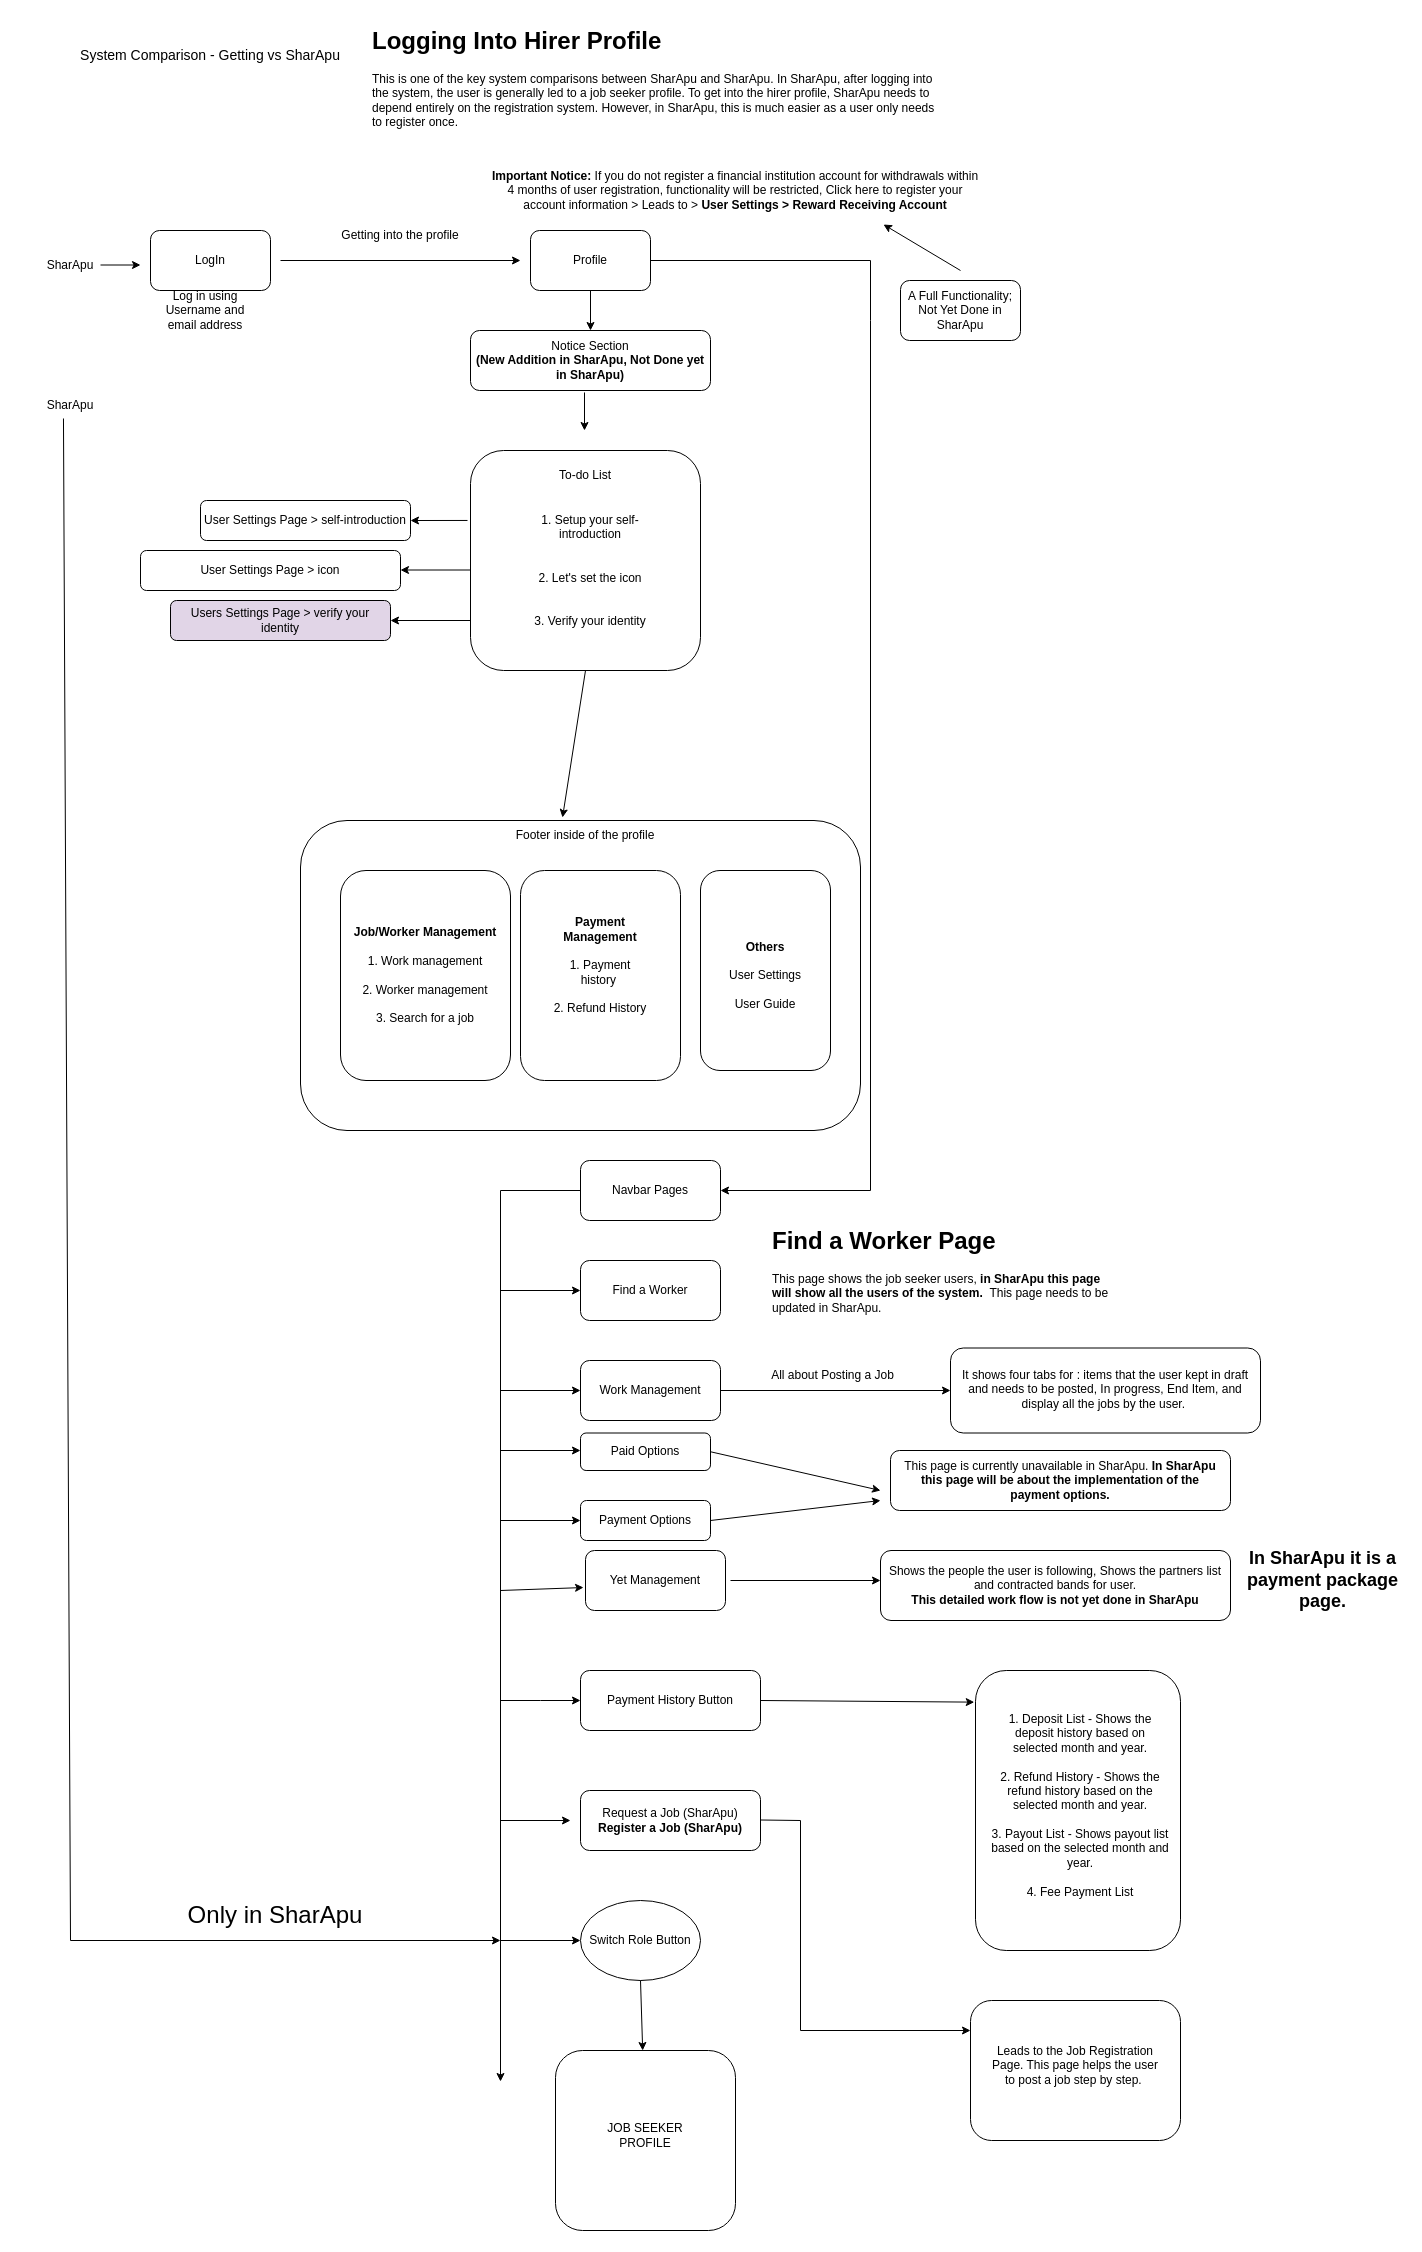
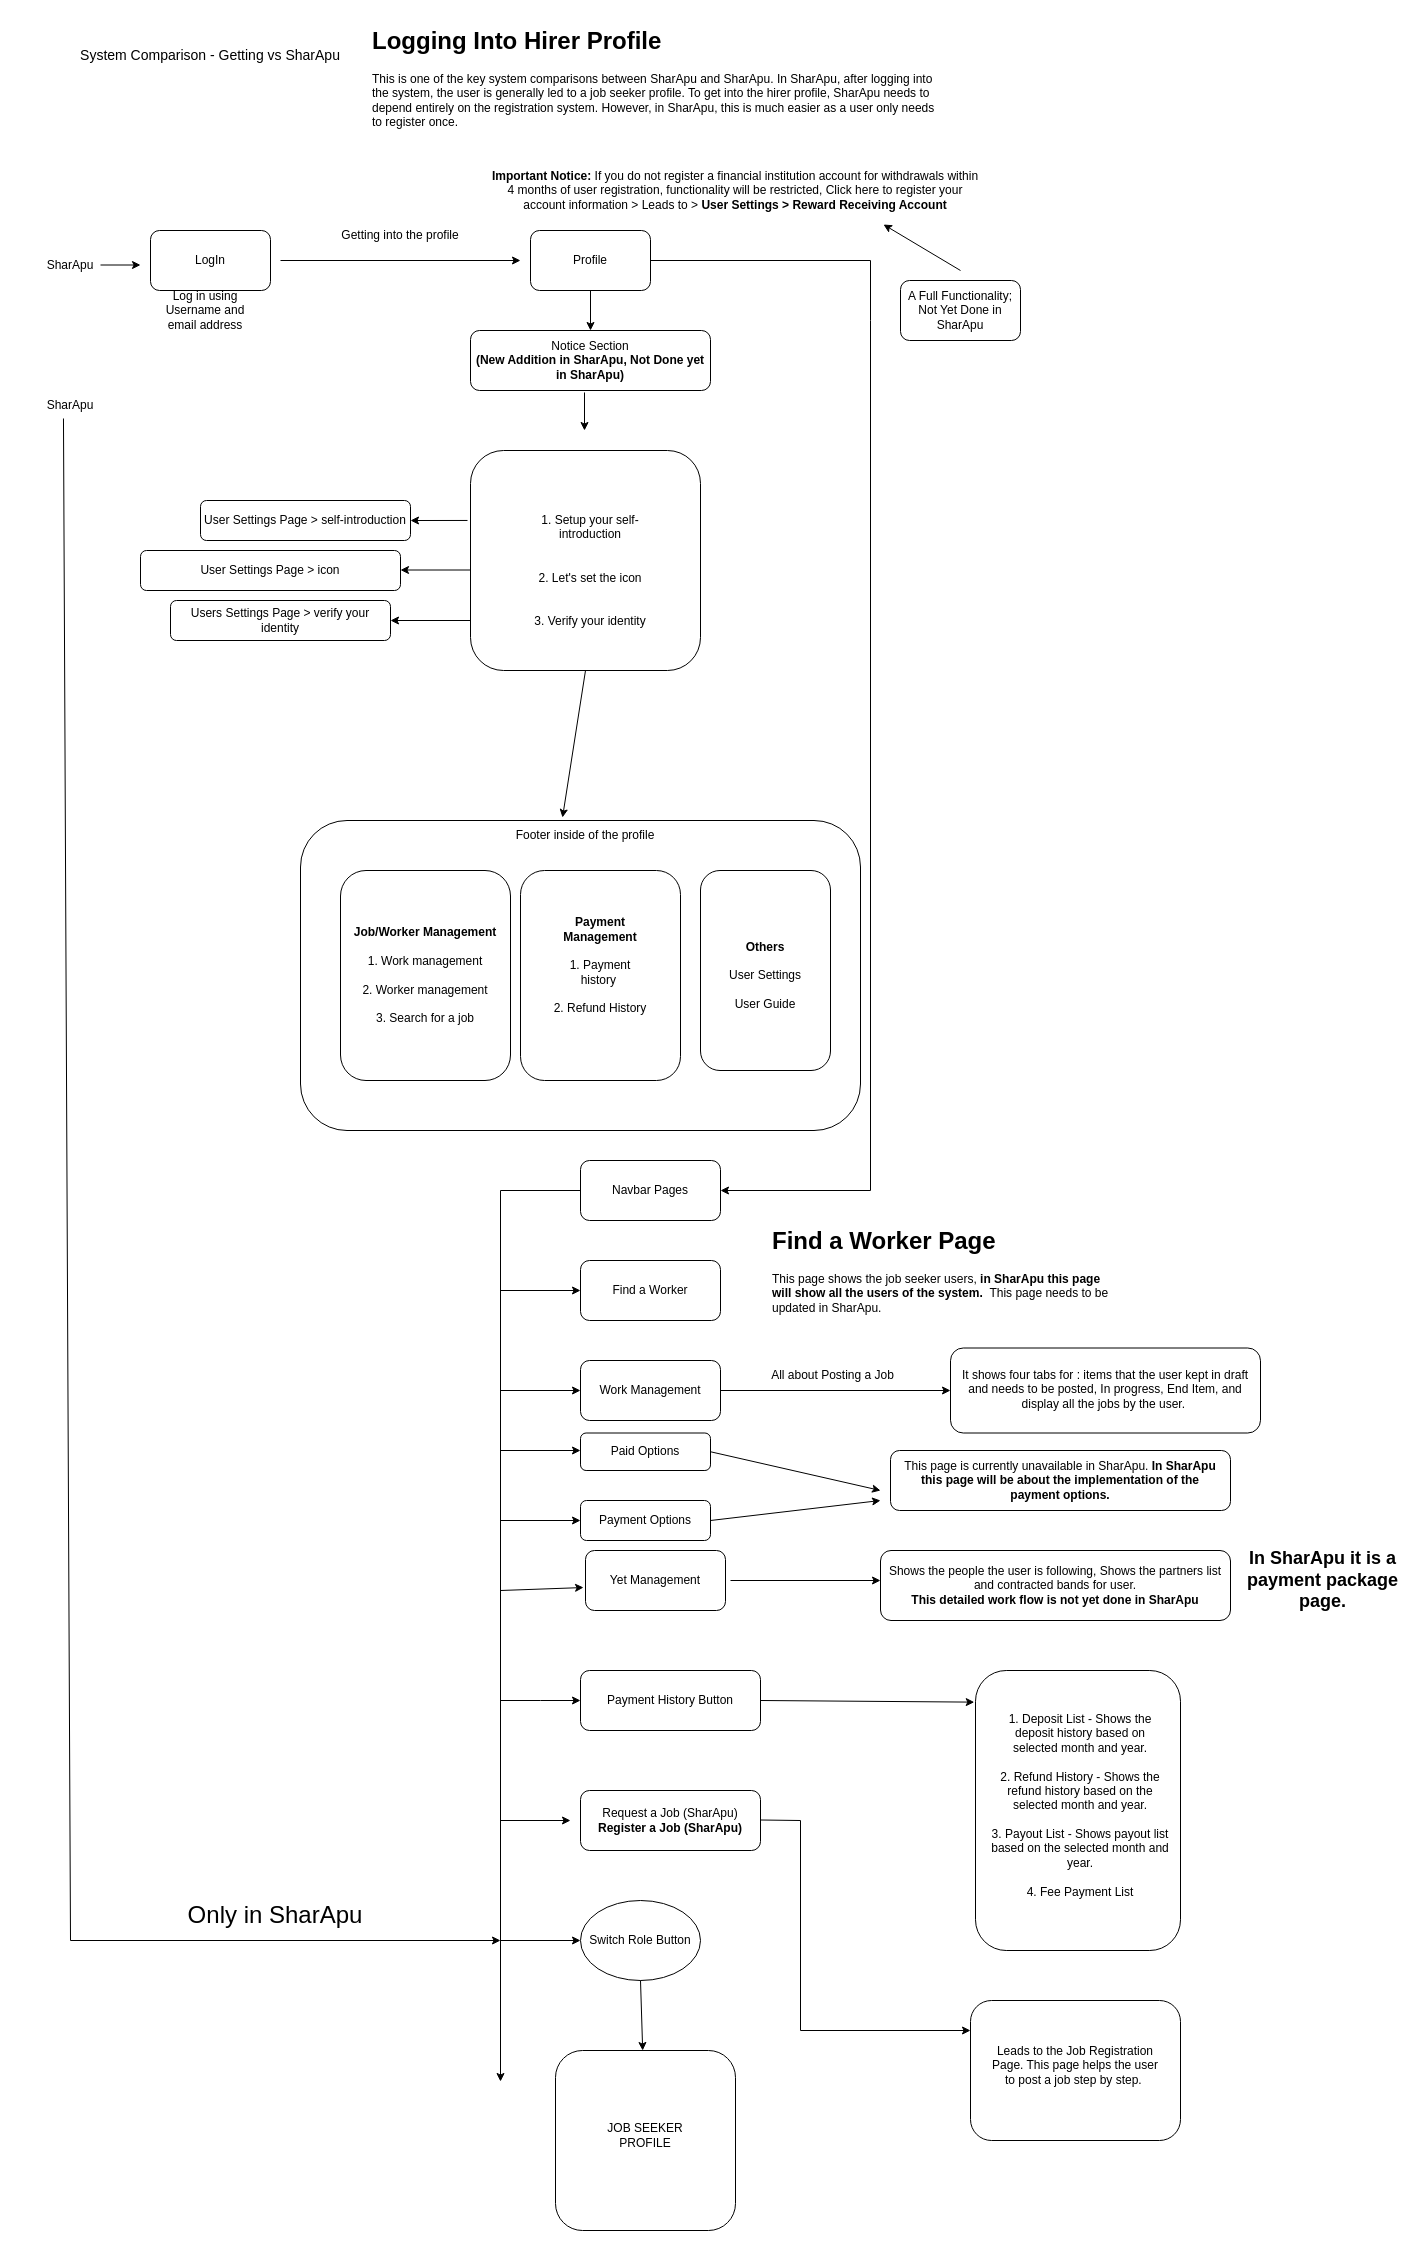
- <mxCell id="15" value="To-do List" style="text;html=1;align=center;verticalAlign=middle;whiteSpace=wrap;rounded=0;" vertex="1" parent="1"><mxGeometry x="525" y="460" width="120" height="30" as="geometry" /></mxCell>
- <mxCell id="22" value="Users Settings Page &amp;gt; verify your identity" style="rounded=1;whiteSpace=wrap;html=1;fillColor=#e1d5e7;" vertex="1" parent="1"><mxGeometry x="170" y="600" width="220" height="40" as="geometry" /></mxCell>
+ <mxCell id="22" value="Users Settings Page &amp;gt; verify your identity" style="rounded=1;whiteSpace=wrap;html=1;" vertex="1" parent="1"><mxGeometry x="170" y="600" width="220" height="40" as="geometry" /></mxCell>
